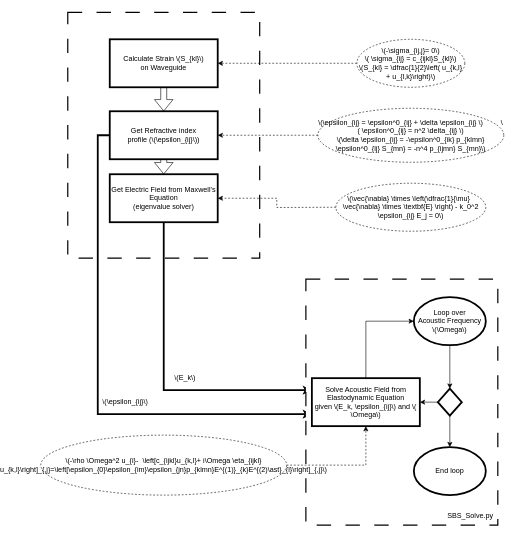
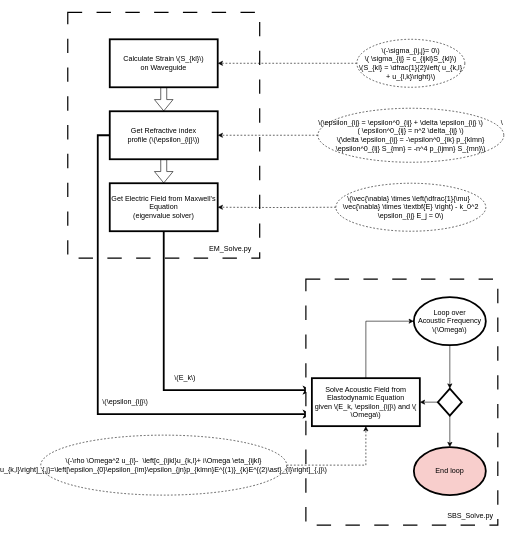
- <mxCell id="7" value="&lt;div&gt;Get Electric Field from Maxwell's Equation&lt;/div&gt;&lt;div&gt;(eigenvalue solver)&lt;/div&gt;" style="rounded=0;whiteSpace=wrap;html=1;strokeWidth=3;" vertex="1" parent="1"><mxGeometry x="135" y="290" width="180" height="80" as="geometry" /></mxCell>
+ <mxCell id="7" value="&lt;div&gt;Get Electric Field from Maxwell's Equation&lt;/div&gt;&lt;div&gt;(eigenvalue solver)&lt;/div&gt;" style="rounded=0;whiteSpace=wrap;html=1;strokeWidth=3;" vertex="1" parent="1"><mxGeometry x="135" y="305" width="180" height="80" as="geometry" /></mxCell>
+ <mxCell id="8" value="EM_Solve.py" style="text;align=left;verticalAlign=middle;spacingLeft=4;spacingRight=4;overflow=hidden;points=[[0,0.5],[1,0.5]];portConstraint=eastwest;rotatable=0;whiteSpace=wrap;html=1;" vertex="1" parent="1"><mxGeometry x="295" y="400" width="90" height="30" as="geometry" /></mxCell>
- <mxCell id="14" value="End loop" style="ellipse;whiteSpace=wrap;html=1;strokeWidth=3;" vertex="1" parent="1"><mxGeometry x="642" y="745" width="120" height="80" as="geometry" /></mxCell>
+ <mxCell id="14" value="End loop" style="ellipse;whiteSpace=wrap;html=1;strokeWidth=3;fillColor=#f8cecc;" vertex="1" parent="1"><mxGeometry x="642" y="745" width="120" height="80" as="geometry" /></mxCell>
